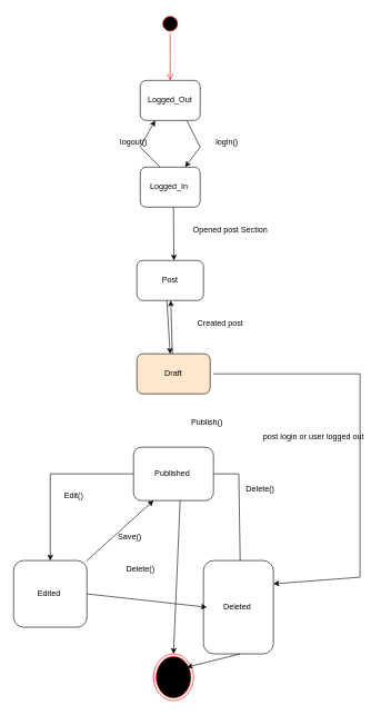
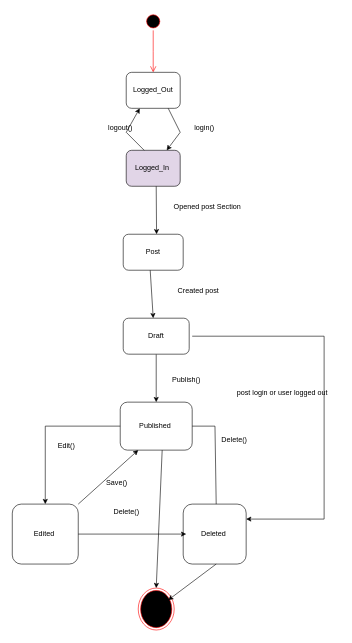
- <mxCell id="5" value="Logged_In&amp;nbsp;" style="rounded=1;whiteSpace=wrap;html=1;" parent="1" vertex="1"><mxGeometry x="210" y="250" width="90" height="60" as="geometry" /></mxCell>
+ <mxCell id="5" value="Logged_In&amp;nbsp;" style="rounded=1;whiteSpace=wrap;html=1;fillColor=#e1d5e7;" parent="1" vertex="1"><mxGeometry x="210" y="250" width="90" height="60" as="geometry" /></mxCell>
- <mxCell id="16" value="" style="endArrow=classic;html=1;rounded=0;exitX=0.5;exitY=1;exitDx=0;exitDy=0;exitPerimeter=0;" parent="1" source="30" edge="1" target="10"><mxGeometry width="50" height="50" relative="1" as="geometry"><mxPoint x="110" y="650" as="sourcePoint" /><mxPoint x="260" y="650" as="targetPoint" /></mxGeometry></mxCell>
+ <mxCell id="16" value="" style="endArrow=classic;html=1;rounded=0;exitX=0.5;exitY=1;exitDx=0;exitDy=0;exitPerimeter=0;entryX=0.5;entryY=0;entryDx=0;entryDy=0;entryPerimeter=0;" parent="1" source="30" edge="1" target="17"><mxGeometry width="50" height="50" relative="1" as="geometry"><mxPoint x="110" y="650" as="sourcePoint" /><mxPoint x="260" y="650" as="targetPoint" /></mxGeometry></mxCell>
- <mxCell id="30" value="Draft" style="rounded=1;whiteSpace=wrap;html=1;fillColor=#ffe6cc;" parent="1" vertex="1"><mxGeometry x="205" y="530" width="110" height="60" as="geometry" /></mxCell>
+ <mxCell id="30" value="Draft" style="rounded=1;whiteSpace=wrap;html=1;" parent="1" vertex="1"><mxGeometry x="205" y="530" width="110" height="60" as="geometry" /></mxCell>
- <mxCell id="20" value="Deleted&amp;nbsp;" style="rounded=1;whiteSpace=wrap;html=1;" vertex="1" parent="1"><mxGeometry x="305" y="840" width="105" height="140" as="geometry" /></mxCell>
+ <mxCell id="20" value="Deleted&amp;nbsp;" style="rounded=1;whiteSpace=wrap;html=1;" vertex="1" parent="1"><mxGeometry x="305" y="840" width="105" height="100" as="geometry" /></mxCell>
